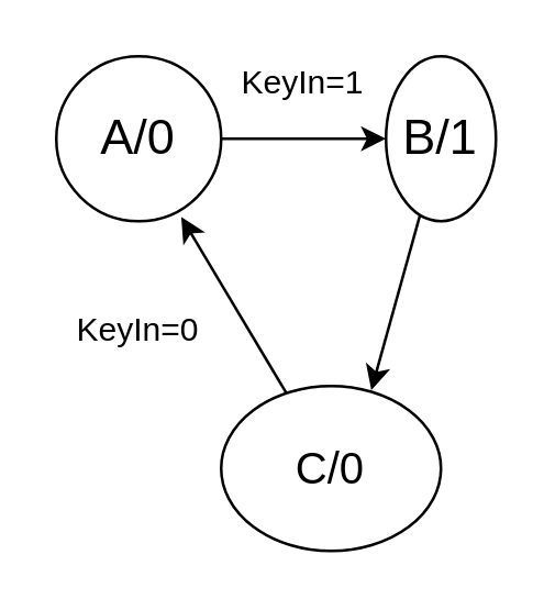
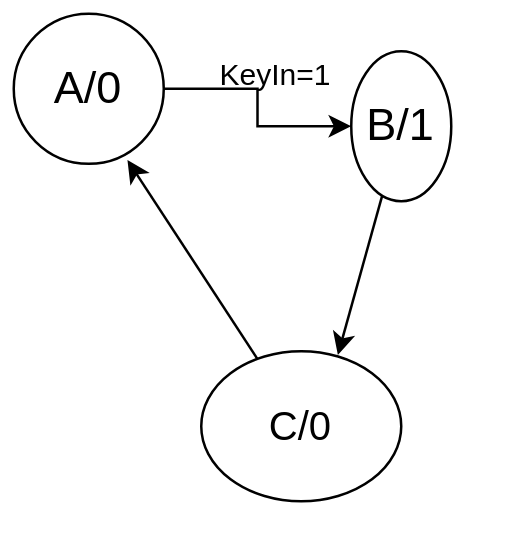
- <mxCell id="3" value="&lt;font style=&quot;font-size: 18px&quot;&gt;A/0&lt;/font&gt;" style="ellipse;whiteSpace=wrap;html=1;aspect=fixed;" vertex="1" parent="1"><mxGeometry x="20" y="20" width="60" height="60" as="geometry" /></mxCell>
+ <mxCell id="3" value="&lt;font style=&quot;font-size: 18px&quot;&gt;A/0&lt;/font&gt;" style="ellipse;whiteSpace=wrap;html=1;aspect=fixed;" vertex="1" parent="1"><mxGeometry x="5" y="5" width="60" height="60" as="geometry" /></mxCell>
- <mxCell id="9" value="KeyIn=0" style="text;html=1;strokeColor=none;fillColor=none;align=center;verticalAlign=middle;whiteSpace=wrap;rounded=0;" vertex="1" parent="1"><mxGeometry x="30" y="110" width="40" height="20" as="geometry" /></mxCell>
